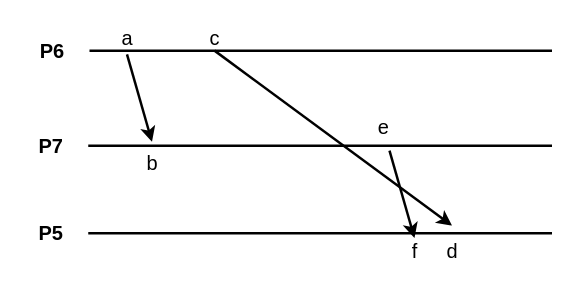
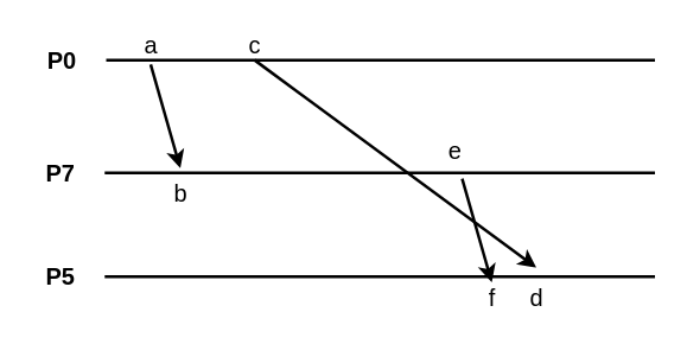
- <mxCell id="3" value="&lt;font style=&quot;font-size: 16px&quot;&gt;&lt;b&gt;P6&lt;/b&gt;&lt;/font&gt;" style="text;html=1;align=center;verticalAlign=middle;resizable=0;points=[];autosize=1;strokeColor=none;fillColor=none;" vertex="1" parent="1"><mxGeometry x="21" y="30" width="40" height="20" as="geometry" /></mxCell>
+ <mxCell id="3" value="&lt;font style=&quot;font-size: 16px&quot;&gt;&lt;b&gt;P0&lt;/b&gt;&lt;/font&gt;" style="text;html=1;align=center;verticalAlign=middle;resizable=0;points=[];autosize=1;strokeColor=none;fillColor=none;" vertex="1" parent="1"><mxGeometry x="21" y="30" width="40" height="20" as="geometry" /></mxCell>
